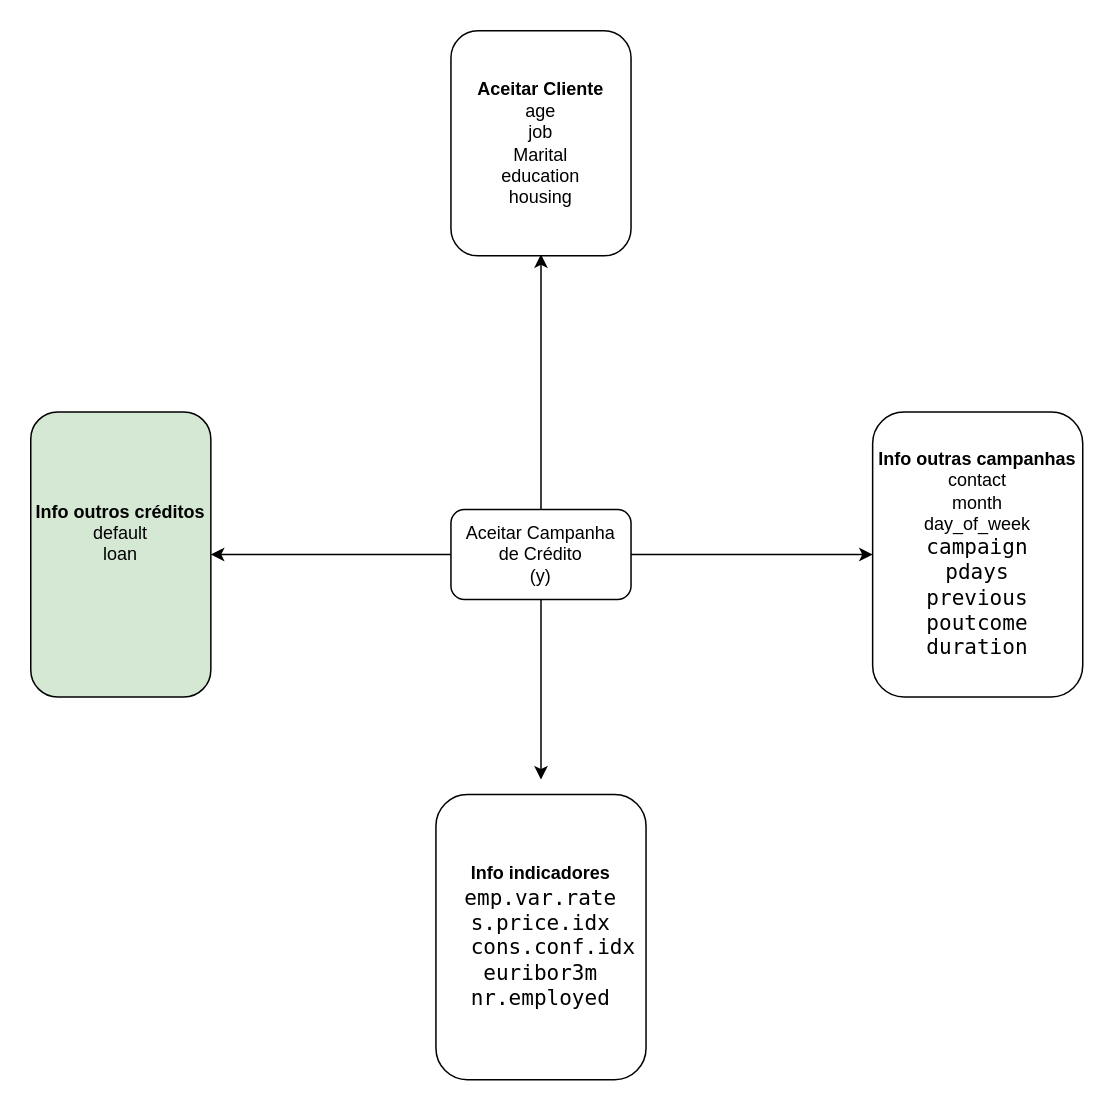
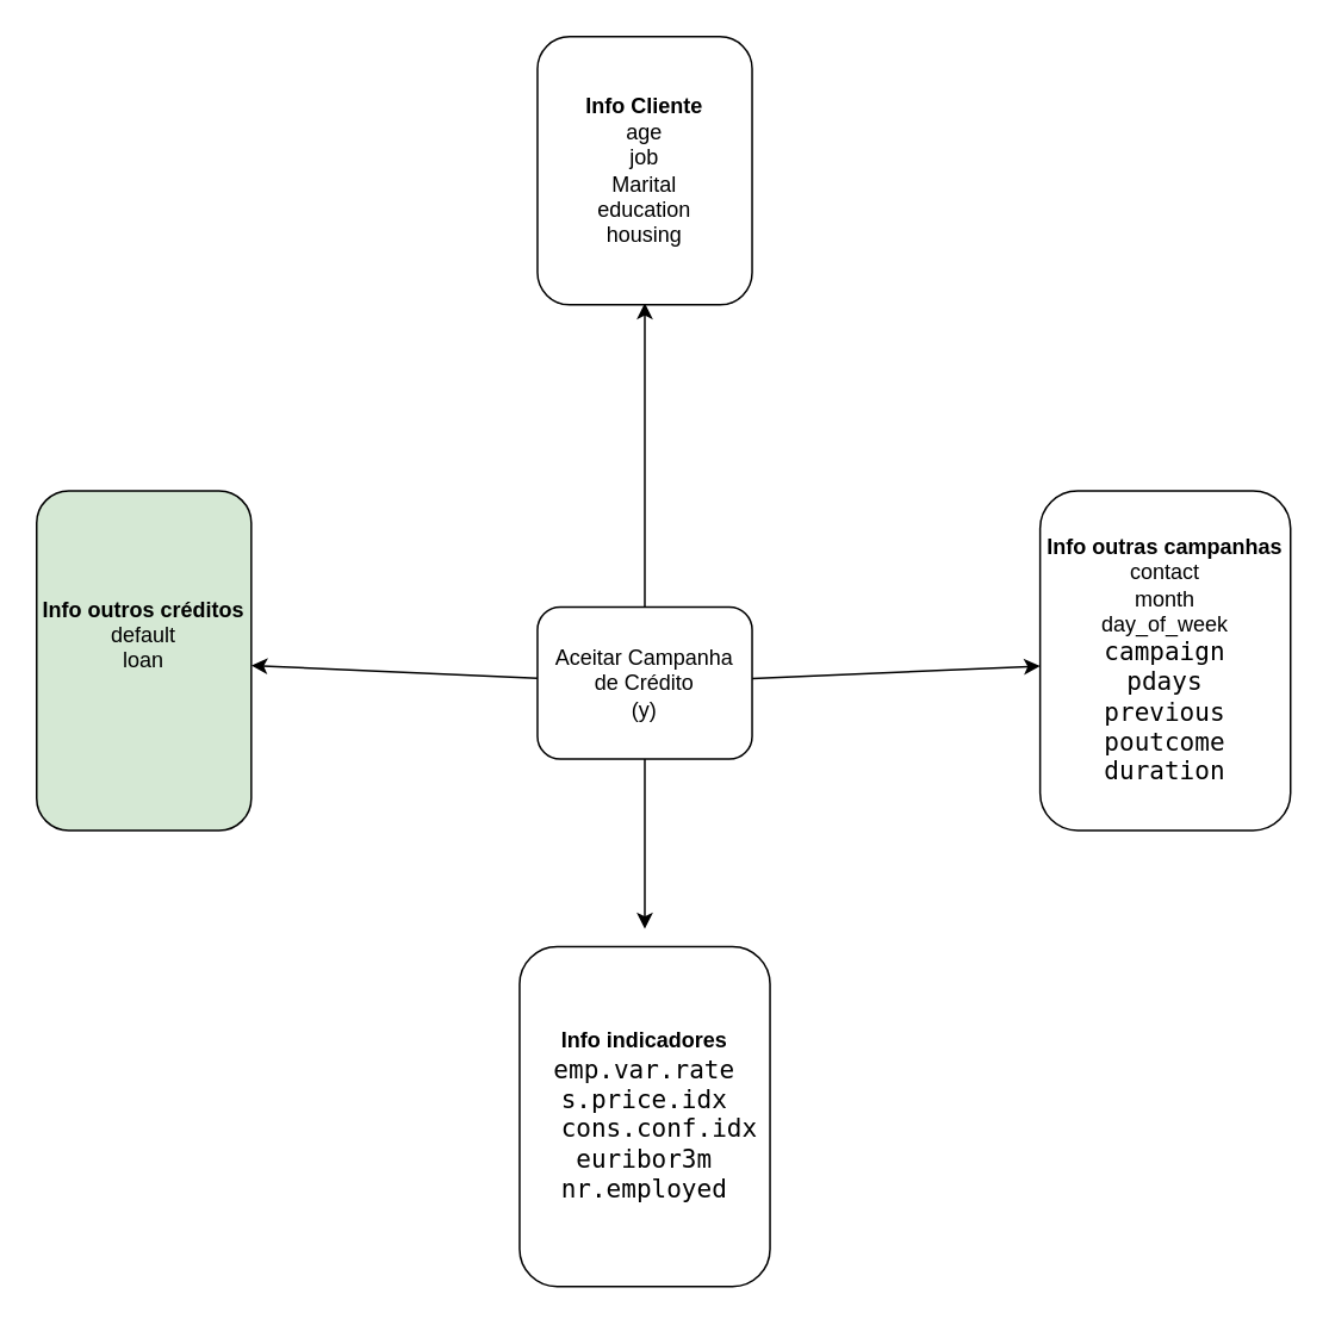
- <mxCell id="7" value="&lt;div style=&quot;&quot;&gt;&lt;span style=&quot;background-color: transparent;&quot;&gt;&lt;b&gt;Aceitar Cliente&lt;/b&gt;&lt;/span&gt;&lt;/div&gt;&lt;div&gt;age&lt;/div&gt;&lt;div&gt;job&lt;/div&gt;&lt;div&gt;Marital&lt;/div&gt;&lt;div&gt;education&lt;/div&gt;&lt;div&gt;housing&lt;/div&gt;" style="rounded=1;whiteSpace=wrap;html=1;" vertex="1" parent="1"><mxGeometry x="300" y="20" width="120" height="150" as="geometry" /></mxCell>
+ <mxCell id="7" value="&lt;div style=&quot;&quot;&gt;&lt;span style=&quot;background-color: transparent;&quot;&gt;&lt;b&gt;Info Cliente&lt;/b&gt;&lt;/span&gt;&lt;/div&gt;&lt;div&gt;age&lt;/div&gt;&lt;div&gt;job&lt;/div&gt;&lt;div&gt;Marital&lt;/div&gt;&lt;div&gt;education&lt;/div&gt;&lt;div&gt;housing&lt;/div&gt;" style="rounded=1;whiteSpace=wrap;html=1;" vertex="1" parent="1"><mxGeometry x="300" y="20" width="120" height="150" as="geometry" /></mxCell>
- <mxCell id="6" value="&lt;font&gt;Aceitar Campanha de&amp;nbsp;&lt;span style=&quot;background-color: transparent;&quot;&gt;Crédito&lt;/span&gt;&lt;/font&gt;&lt;div&gt;&lt;font&gt;&lt;span style=&quot;background-color: transparent;&quot;&gt;(y)&lt;/span&gt;&lt;/font&gt;&lt;/div&gt;" style="rounded=1;whiteSpace=wrap;html=1;" vertex="1" parent="1"><mxGeometry x="300" y="339" width="120" height="60" as="geometry" /></mxCell>
+ <mxCell id="6" value="&lt;font&gt;Aceitar Campanha de&amp;nbsp;&lt;span style=&quot;background-color: transparent;&quot;&gt;Crédito&lt;/span&gt;&lt;/font&gt;&lt;div&gt;&lt;font&gt;&lt;span style=&quot;background-color: transparent;&quot;&gt;(y)&lt;/span&gt;&lt;/font&gt;&lt;/div&gt;" style="rounded=1;whiteSpace=wrap;html=1;" vertex="1" parent="1"><mxGeometry x="300" y="339" width="120" height="85" as="geometry" /></mxCell>
